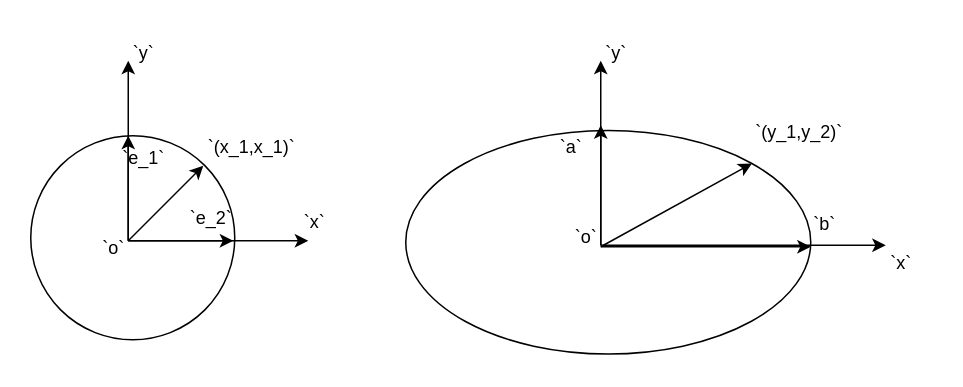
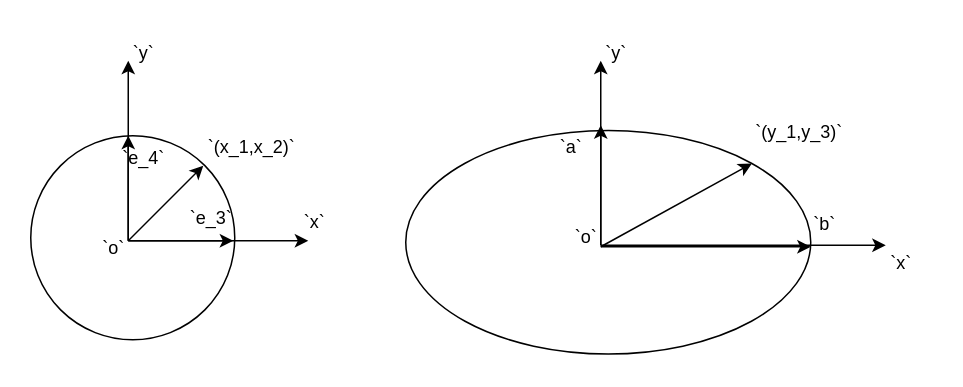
- <mxCell id="25" value="`(y_1,y_2)`" style="text;html=1;resizable=0;autosize=1;align=center;verticalAlign=middle;points=[];fillColor=none;strokeColor=none;rounded=0;" parent="1" vertex="1"><mxGeometry x="492" y="73" width="80" height="30" as="geometry" /></mxCell>
+ <mxCell id="25" value="`(y_1,y_3)`" style="text;html=1;resizable=0;autosize=1;align=center;verticalAlign=middle;points=[];fillColor=none;strokeColor=none;rounded=0;" parent="1" vertex="1"><mxGeometry x="492" y="73" width="80" height="30" as="geometry" /></mxCell>
- <mxCell id="24" value="`(x_1,x_1)`" style="text;html=1;resizable=0;autosize=1;align=center;verticalAlign=middle;points=[];fillColor=none;strokeColor=none;rounded=0;" parent="1" vertex="1"><mxGeometry x="127" y="83" width="80" height="30" as="geometry" /></mxCell>
+ <mxCell id="24" value="`(x_1,x_2)`" style="text;html=1;resizable=0;autosize=1;align=center;verticalAlign=middle;points=[];fillColor=none;strokeColor=none;rounded=0;" parent="1" vertex="1"><mxGeometry x="127" y="83" width="80" height="30" as="geometry" /></mxCell>
- <mxCell id="14" value="`e_1`" style="text;html=1;resizable=0;autosize=1;align=center;verticalAlign=middle;points=[];fillColor=none;strokeColor=none;rounded=0;" parent="1" vertex="1"><mxGeometry x="70" y="90" width="50" height="30" as="geometry" /></mxCell>
+ <mxCell id="14" value="`e_4`" style="text;html=1;resizable=0;autosize=1;align=center;verticalAlign=middle;points=[];fillColor=none;strokeColor=none;rounded=0;" parent="1" vertex="1"><mxGeometry x="70" y="90" width="50" height="30" as="geometry" /></mxCell>
- <mxCell id="15" value="`e_2`" style="text;html=1;resizable=0;autosize=1;align=center;verticalAlign=middle;points=[];fillColor=none;strokeColor=none;rounded=0;" parent="1" vertex="1"><mxGeometry x="115" y="130" width="50" height="30" as="geometry" /></mxCell>
+ <mxCell id="15" value="`e_3`" style="text;html=1;resizable=0;autosize=1;align=center;verticalAlign=middle;points=[];fillColor=none;strokeColor=none;rounded=0;" parent="1" vertex="1"><mxGeometry x="115" y="130" width="50" height="30" as="geometry" /></mxCell>
